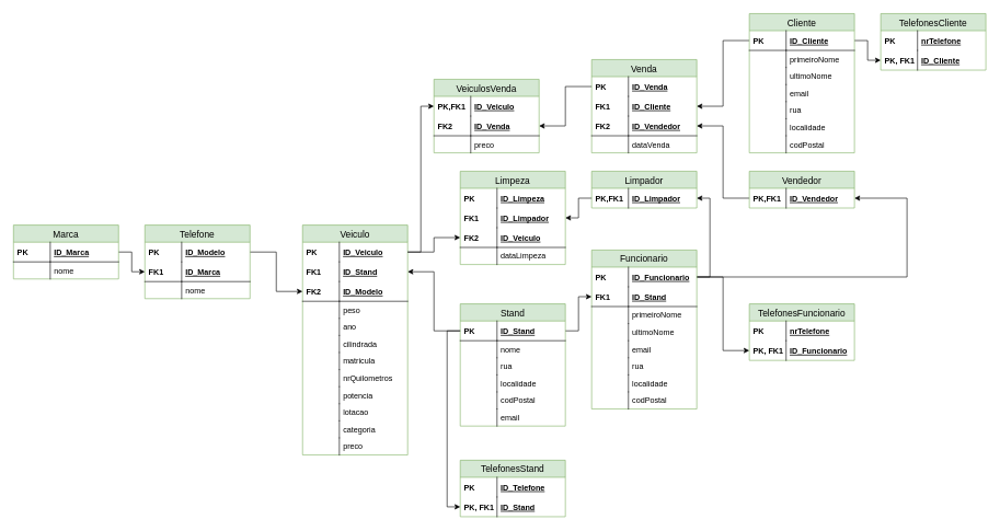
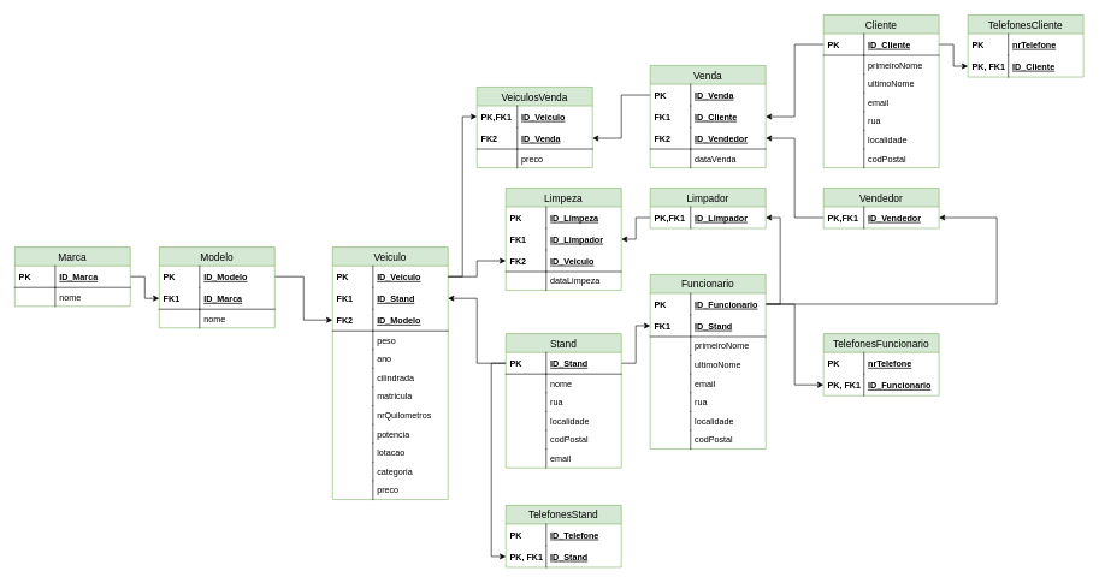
- <mxCell id="38" value="Telefone" style="swimlane;fontStyle=0;childLayout=stackLayout;horizontal=1;startSize=26;horizontalStack=0;resizeParent=1;resizeParentMax=0;resizeLast=0;collapsible=1;marginBottom=0;align=center;fontSize=14;fillColor=#d5e8d4;strokeColor=#82b366;" parent="1" vertex="1"><mxGeometry x="220" y="342" width="160" height="112" as="geometry" /></mxCell>
+ <mxCell id="38" value="Modelo" style="swimlane;fontStyle=0;childLayout=stackLayout;horizontal=1;startSize=26;horizontalStack=0;resizeParent=1;resizeParentMax=0;resizeLast=0;collapsible=1;marginBottom=0;align=center;fontSize=14;fillColor=#d5e8d4;strokeColor=#82b366;" parent="1" vertex="1"><mxGeometry x="220" y="342" width="160" height="112" as="geometry" /></mxCell>
